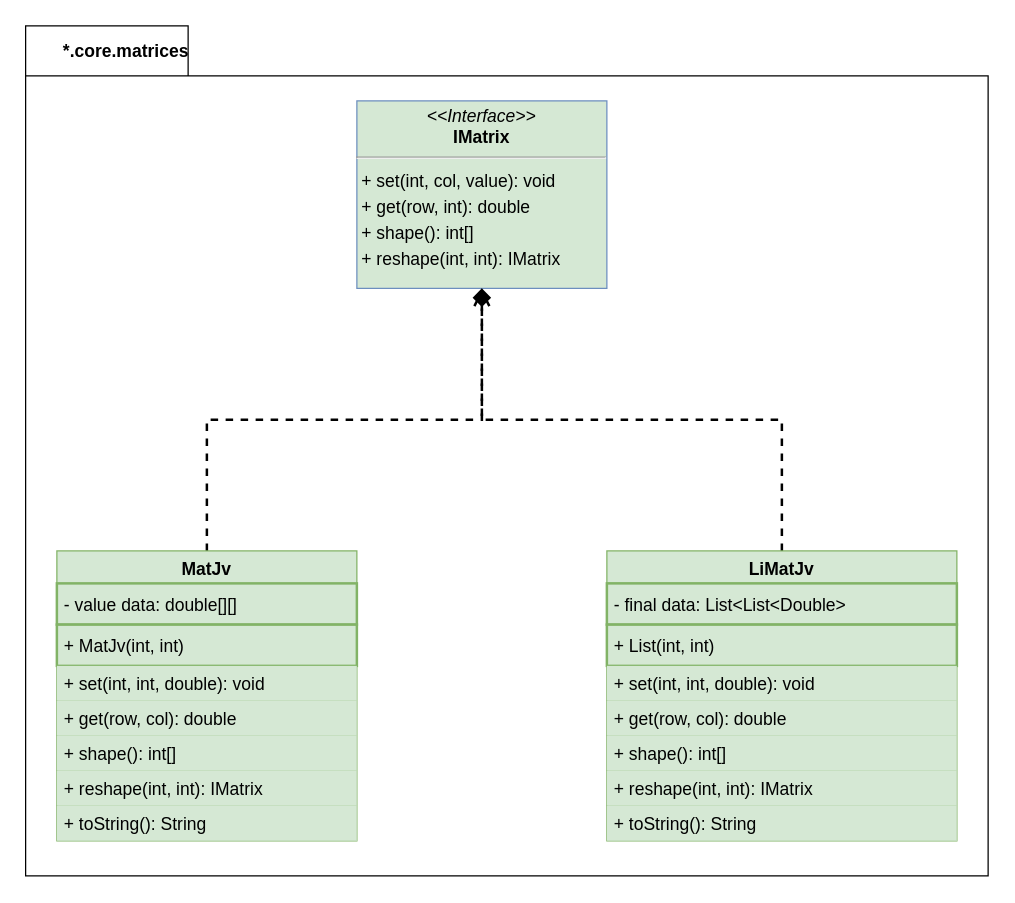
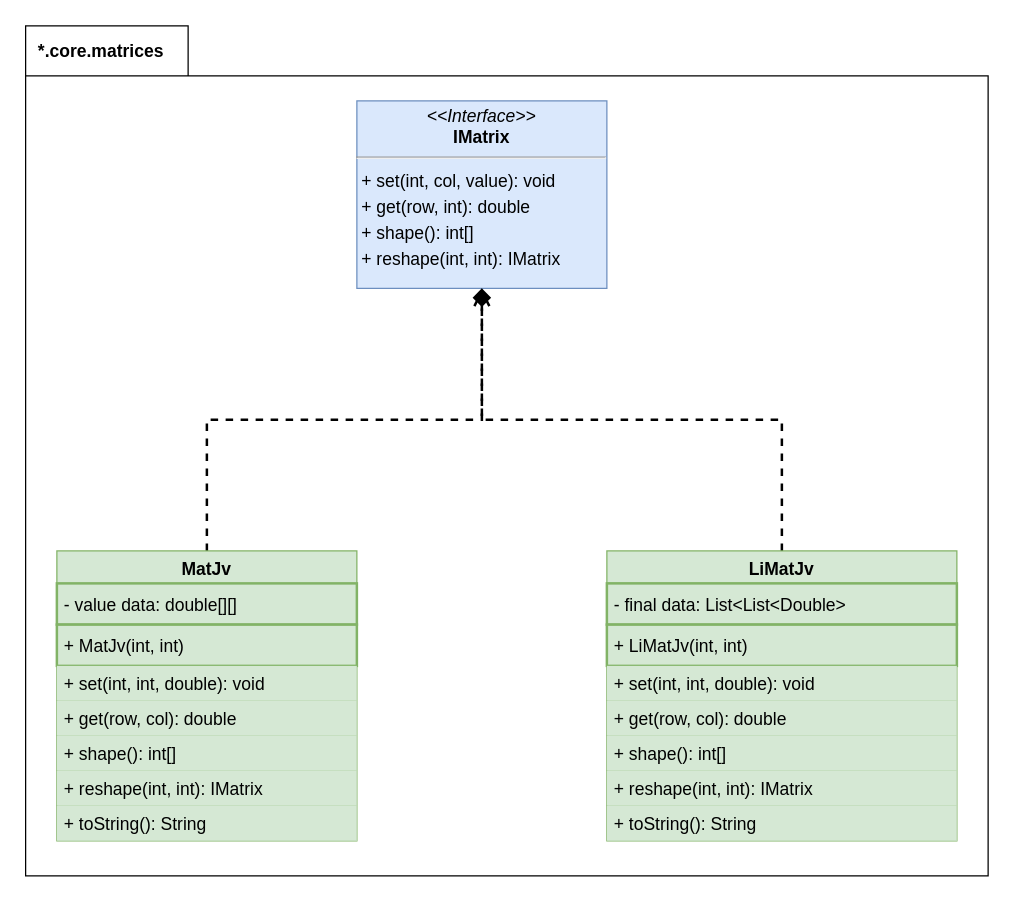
- <mxCell id="22" value="*.core.matrices" style="text;html=1;align=center;verticalAlign=middle;resizable=0;points=[];autosize=1;strokeColor=none;fillColor=none;fontSize=14;fontStyle=1" parent="1" vertex="1"><mxGeometry x="40" y="30" width="120" height="20" as="geometry" /></mxCell>
+ <mxCell id="22" value="*.core.matrices" style="text;html=1;align=center;verticalAlign=middle;resizable=0;points=[];autosize=1;strokeColor=none;fillColor=none;fontSize=14;fontStyle=1" parent="1" vertex="1"><mxGeometry x="20" y="30" width="120" height="20" as="geometry" /></mxCell>
- <mxCell id="3" value="&lt;p style=&quot;margin: 4px 0px 0px ; text-align: center ; font-size: 14px&quot;&gt;&lt;i style=&quot;font-size: 14px&quot;&gt;&amp;lt;&amp;lt;Interface&amp;gt;&amp;gt;&lt;/i&gt;&lt;br style=&quot;font-size: 14px&quot;&gt;&lt;b style=&quot;font-size: 14px&quot;&gt;IMatrix&lt;/b&gt;&lt;/p&gt;&lt;hr style=&quot;font-size: 14px&quot;&gt;&lt;p style=&quot;margin: 0px 0px 0px 4px ; font-size: 14px ; line-height: 150%&quot;&gt;+ set(int, col, value): void&lt;br style=&quot;font-size: 14px&quot;&gt;+ get(row, int): double&lt;/p&gt;&lt;p style=&quot;margin: 0px 0px 0px 4px ; font-size: 14px ; line-height: 150%&quot;&gt;+ shape(): int[]&lt;/p&gt;&lt;p style=&quot;margin: 0px 0px 0px 4px ; font-size: 14px ; line-height: 150%&quot;&gt;+ reshape(int, int): IMatrix&lt;/p&gt;" style="verticalAlign=top;align=left;overflow=fill;fontSize=14;fontFamily=Helvetica;html=1;fillColor=#d5e8d4;strokeColor=#6c8ebf;" parent="1" vertex="1"><mxGeometry x="285" y="80" width="200" height="150" as="geometry" /></mxCell>
+ <mxCell id="3" value="&lt;p style=&quot;margin: 4px 0px 0px ; text-align: center ; font-size: 14px&quot;&gt;&lt;i style=&quot;font-size: 14px&quot;&gt;&amp;lt;&amp;lt;Interface&amp;gt;&amp;gt;&lt;/i&gt;&lt;br style=&quot;font-size: 14px&quot;&gt;&lt;b style=&quot;font-size: 14px&quot;&gt;IMatrix&lt;/b&gt;&lt;/p&gt;&lt;hr style=&quot;font-size: 14px&quot;&gt;&lt;p style=&quot;margin: 0px 0px 0px 4px ; font-size: 14px ; line-height: 150%&quot;&gt;+ set(int, col, value): void&lt;br style=&quot;font-size: 14px&quot;&gt;+ get(row, int): double&lt;/p&gt;&lt;p style=&quot;margin: 0px 0px 0px 4px ; font-size: 14px ; line-height: 150%&quot;&gt;+ shape(): int[]&lt;/p&gt;&lt;p style=&quot;margin: 0px 0px 0px 4px ; font-size: 14px ; line-height: 150%&quot;&gt;+ reshape(int, int): IMatrix&lt;/p&gt;" style="verticalAlign=top;align=left;overflow=fill;fontSize=14;fontFamily=Helvetica;html=1;fillColor=#dae8fc;strokeColor=#6c8ebf;" parent="1" vertex="1"><mxGeometry x="285" y="80" width="200" height="150" as="geometry" /></mxCell>
- <mxCell id="16" value="+ List(int, int)" style="text;strokeColor=#82b366;fillColor=#d5e8d4;align=left;verticalAlign=middle;spacingLeft=4;spacingRight=4;overflow=hidden;rotatable=0;points=[[0,0.5],[1,0.5]];portConstraint=eastwest;fontSize=14;spacing=2;strokeWidth=2;" parent="14" vertex="1"><mxGeometry y="59" width="280" height="33" as="geometry" /></mxCell>
+ <mxCell id="16" value="+ LiMatJv(int, int)" style="text;strokeColor=#82b366;fillColor=#d5e8d4;align=left;verticalAlign=middle;spacingLeft=4;spacingRight=4;overflow=hidden;rotatable=0;points=[[0,0.5],[1,0.5]];portConstraint=eastwest;fontSize=14;spacing=2;strokeWidth=2;" parent="14" vertex="1"><mxGeometry y="59" width="280" height="33" as="geometry" /></mxCell>
